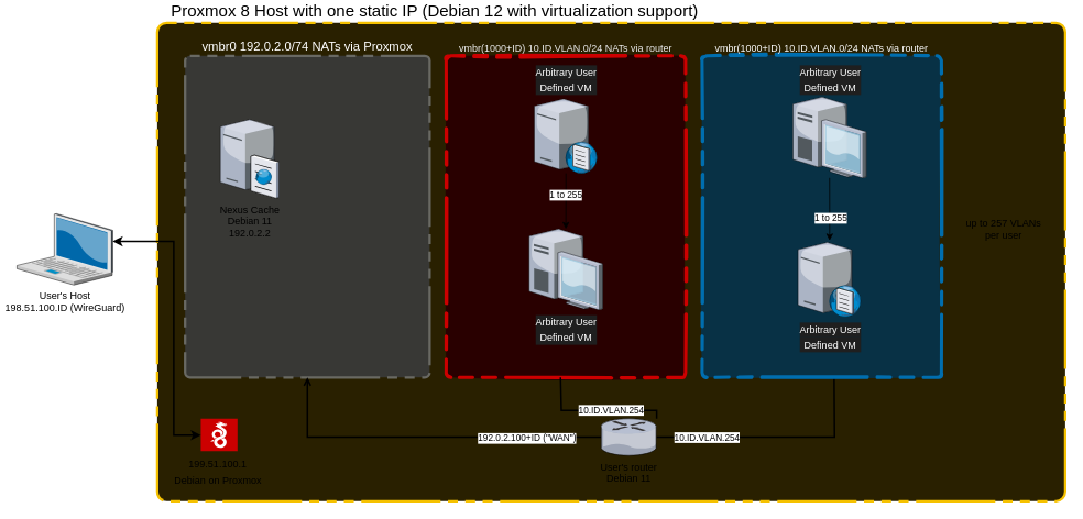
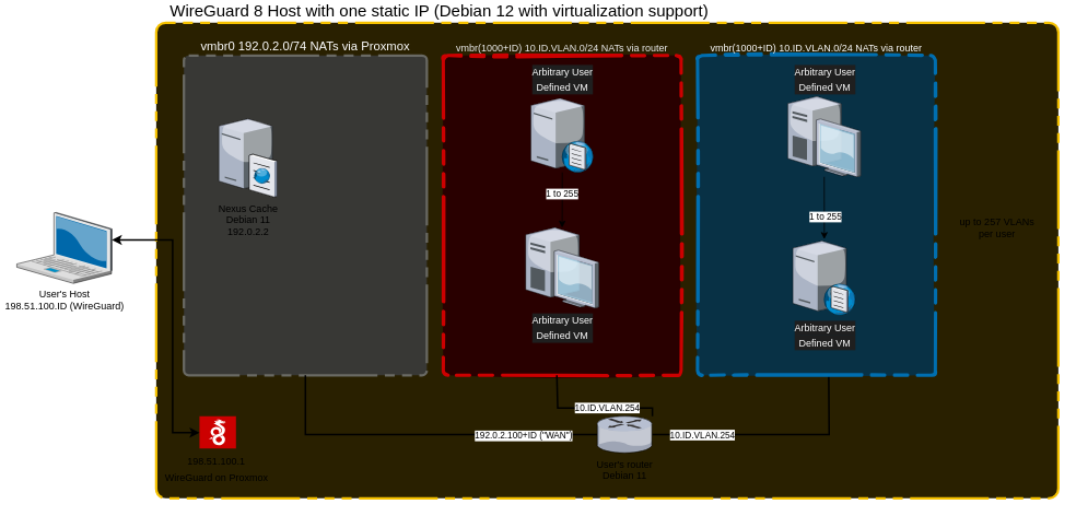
- <mxCell id="3" value="Proxmox 8 Host with one static IP (Debian 12 with virtualization support)" style="whiteSpace=wrap;html=1;dashed=1;strokeWidth=3;rounded=1;arcSize=2;glass=0;comic=0;shadow=0;fontSize=20;align=left;labelPosition=center;verticalLabelPosition=top;verticalAlign=bottom;spacingLeft=15;connectable=0;container=1;collapsible=0;recursiveResize=0;dashPattern=4 3 4 3 4 3 32 3;strokeColor=#F5C100;fillColor=#292000;" vertex="1" parent="1"><mxGeometry x="190" y="20" width="1100" height="580" as="geometry" /></mxCell>
+ <mxCell id="3" value="WireGuard 8 Host with one static IP (Debian 12 with virtualization support)" style="whiteSpace=wrap;html=1;dashed=1;strokeWidth=3;rounded=1;arcSize=2;glass=0;comic=0;shadow=0;fontSize=20;align=left;labelPosition=center;verticalLabelPosition=top;verticalAlign=bottom;spacingLeft=15;connectable=0;container=1;collapsible=0;recursiveResize=0;dashPattern=4 3 4 3 4 3 32 3;strokeColor=#F5C100;fillColor=#292000;" vertex="1" parent="1"><mxGeometry x="190" y="20" width="1100" height="580" as="geometry" /></mxCell>
- <mxCell id="11" style="edgeStyle=orthogonalEdgeStyle;rounded=0;orthogonalLoop=1;jettySize=auto;html=1;entryX=0.5;entryY=1;entryDx=0;entryDy=0;endArrow=open;endFill=0;strokeWidth=2;" edge="1" parent="3" source="17" target="4"><mxGeometry relative="1" as="geometry" /></mxCell>
+ <mxCell id="11" style="edgeStyle=orthogonalEdgeStyle;rounded=0;orthogonalLoop=1;jettySize=auto;html=1;entryX=0.5;entryY=1;entryDx=0;entryDy=0;endArrow=none;endFill=0;strokeWidth=2;" edge="1" parent="3" source="17" target="4"><mxGeometry relative="1" as="geometry" /></mxCell>
- <mxCell id="24" value="199.51.100.1" style="text;html=1;align=center;verticalAlign=middle;resizable=0;points=[];autosize=1;strokeColor=none;fillColor=none;" parent="3" vertex="1"><mxGeometry x="27.5" y="524.632" width="90" height="20" as="geometry" /></mxCell>
+ <mxCell id="24" value="198.51.100.1" style="text;html=1;align=center;verticalAlign=middle;resizable=0;points=[];autosize=1;strokeColor=none;fillColor=none;" parent="3" vertex="1"><mxGeometry x="27.5" y="524.632" width="90" height="20" as="geometry" /></mxCell>
- <mxCell id="25" value="Debian on Proxmox&amp;nbsp;" style="text;html=1;align=center;verticalAlign=middle;resizable=0;points=[];autosize=1;strokeColor=none;fillColor=none;" parent="3" vertex="1"><mxGeometry y="539.997" width="150" height="30" as="geometry" /></mxCell>
+ <mxCell id="25" value="WireGuard on Proxmox&amp;nbsp;" style="text;html=1;align=center;verticalAlign=middle;resizable=0;points=[];autosize=1;strokeColor=none;fillColor=none;" parent="3" vertex="1"><mxGeometry y="539.997" width="150" height="30" as="geometry" /></mxCell>
